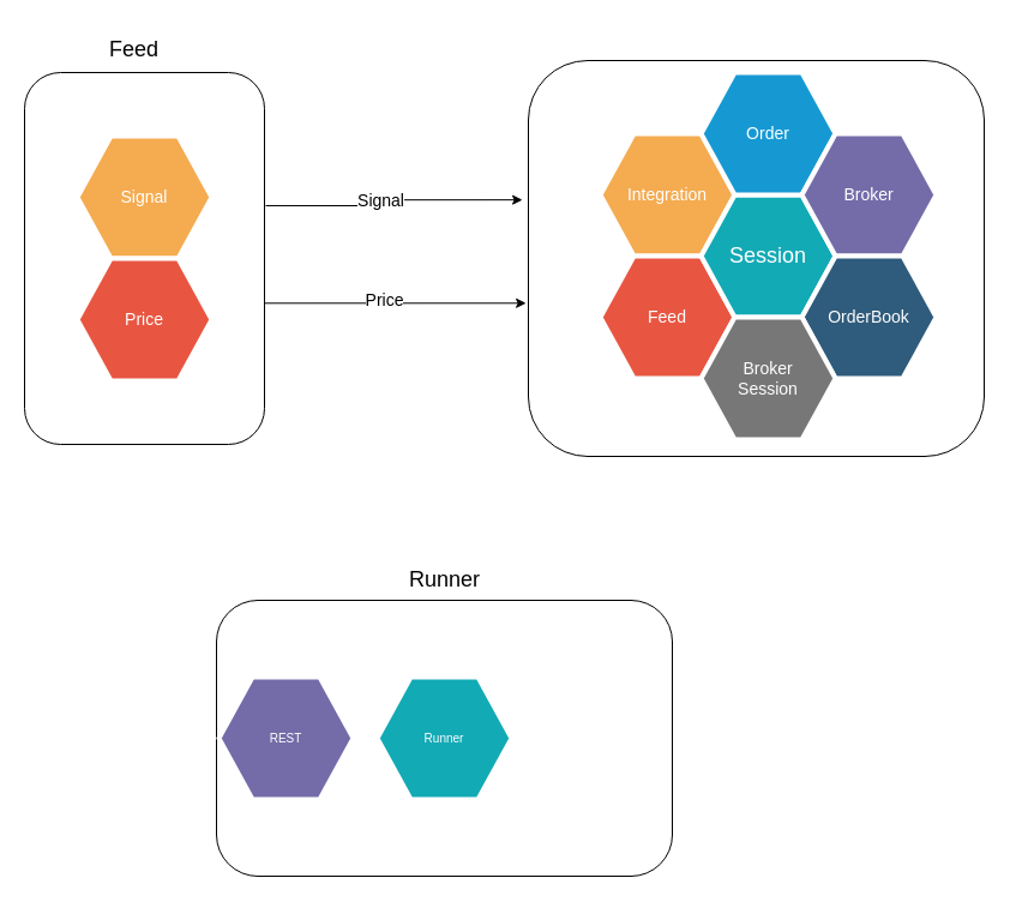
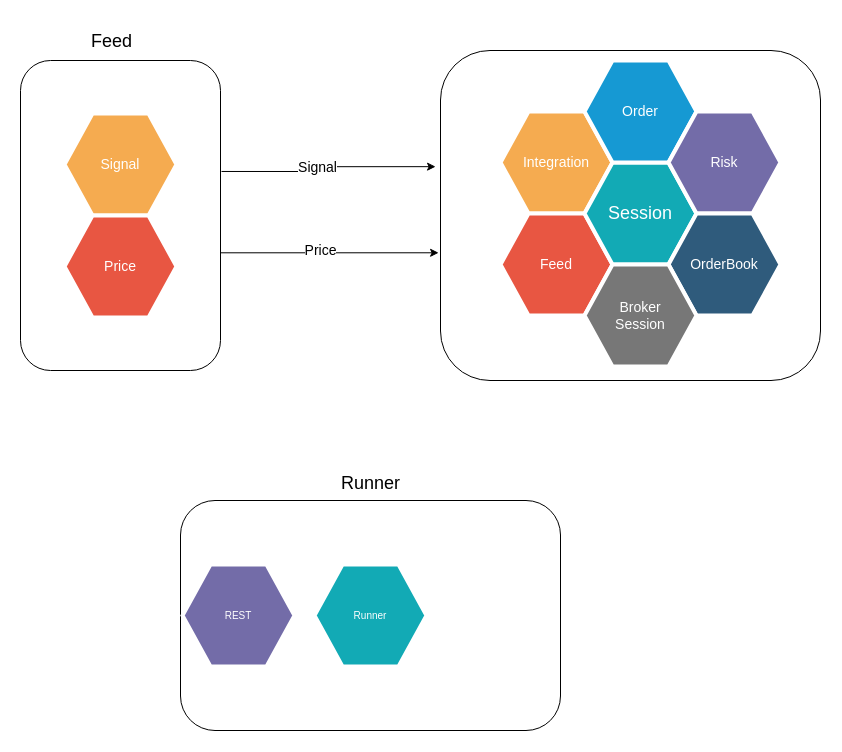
- <mxCell id="18" value="&lt;font style=&quot;font-size: 14px&quot;&gt;Broker&lt;/font&gt;" style="shape=hexagon;strokeWidth=4;html=1;fillColor=#736CA8;strokeColor=#ffffff;shadow=0;fontSize=10;fontColor=#FFFFFF;align=center;fontStyle=0;whiteSpace=wrap;spacing=10;rounded=0;" parent="1" vertex="1"><mxGeometry x="668" y="111" width="112" height="102" as="geometry" /></mxCell>
+ <mxCell id="18" value="&lt;font style=&quot;font-size: 14px&quot;&gt;Risk&lt;/font&gt;" style="shape=hexagon;strokeWidth=4;html=1;fillColor=#736CA8;strokeColor=#ffffff;shadow=0;fontSize=10;fontColor=#FFFFFF;align=center;fontStyle=0;whiteSpace=wrap;spacing=10;rounded=0;" parent="1" vertex="1"><mxGeometry x="668" y="111" width="112" height="102" as="geometry" /></mxCell>
